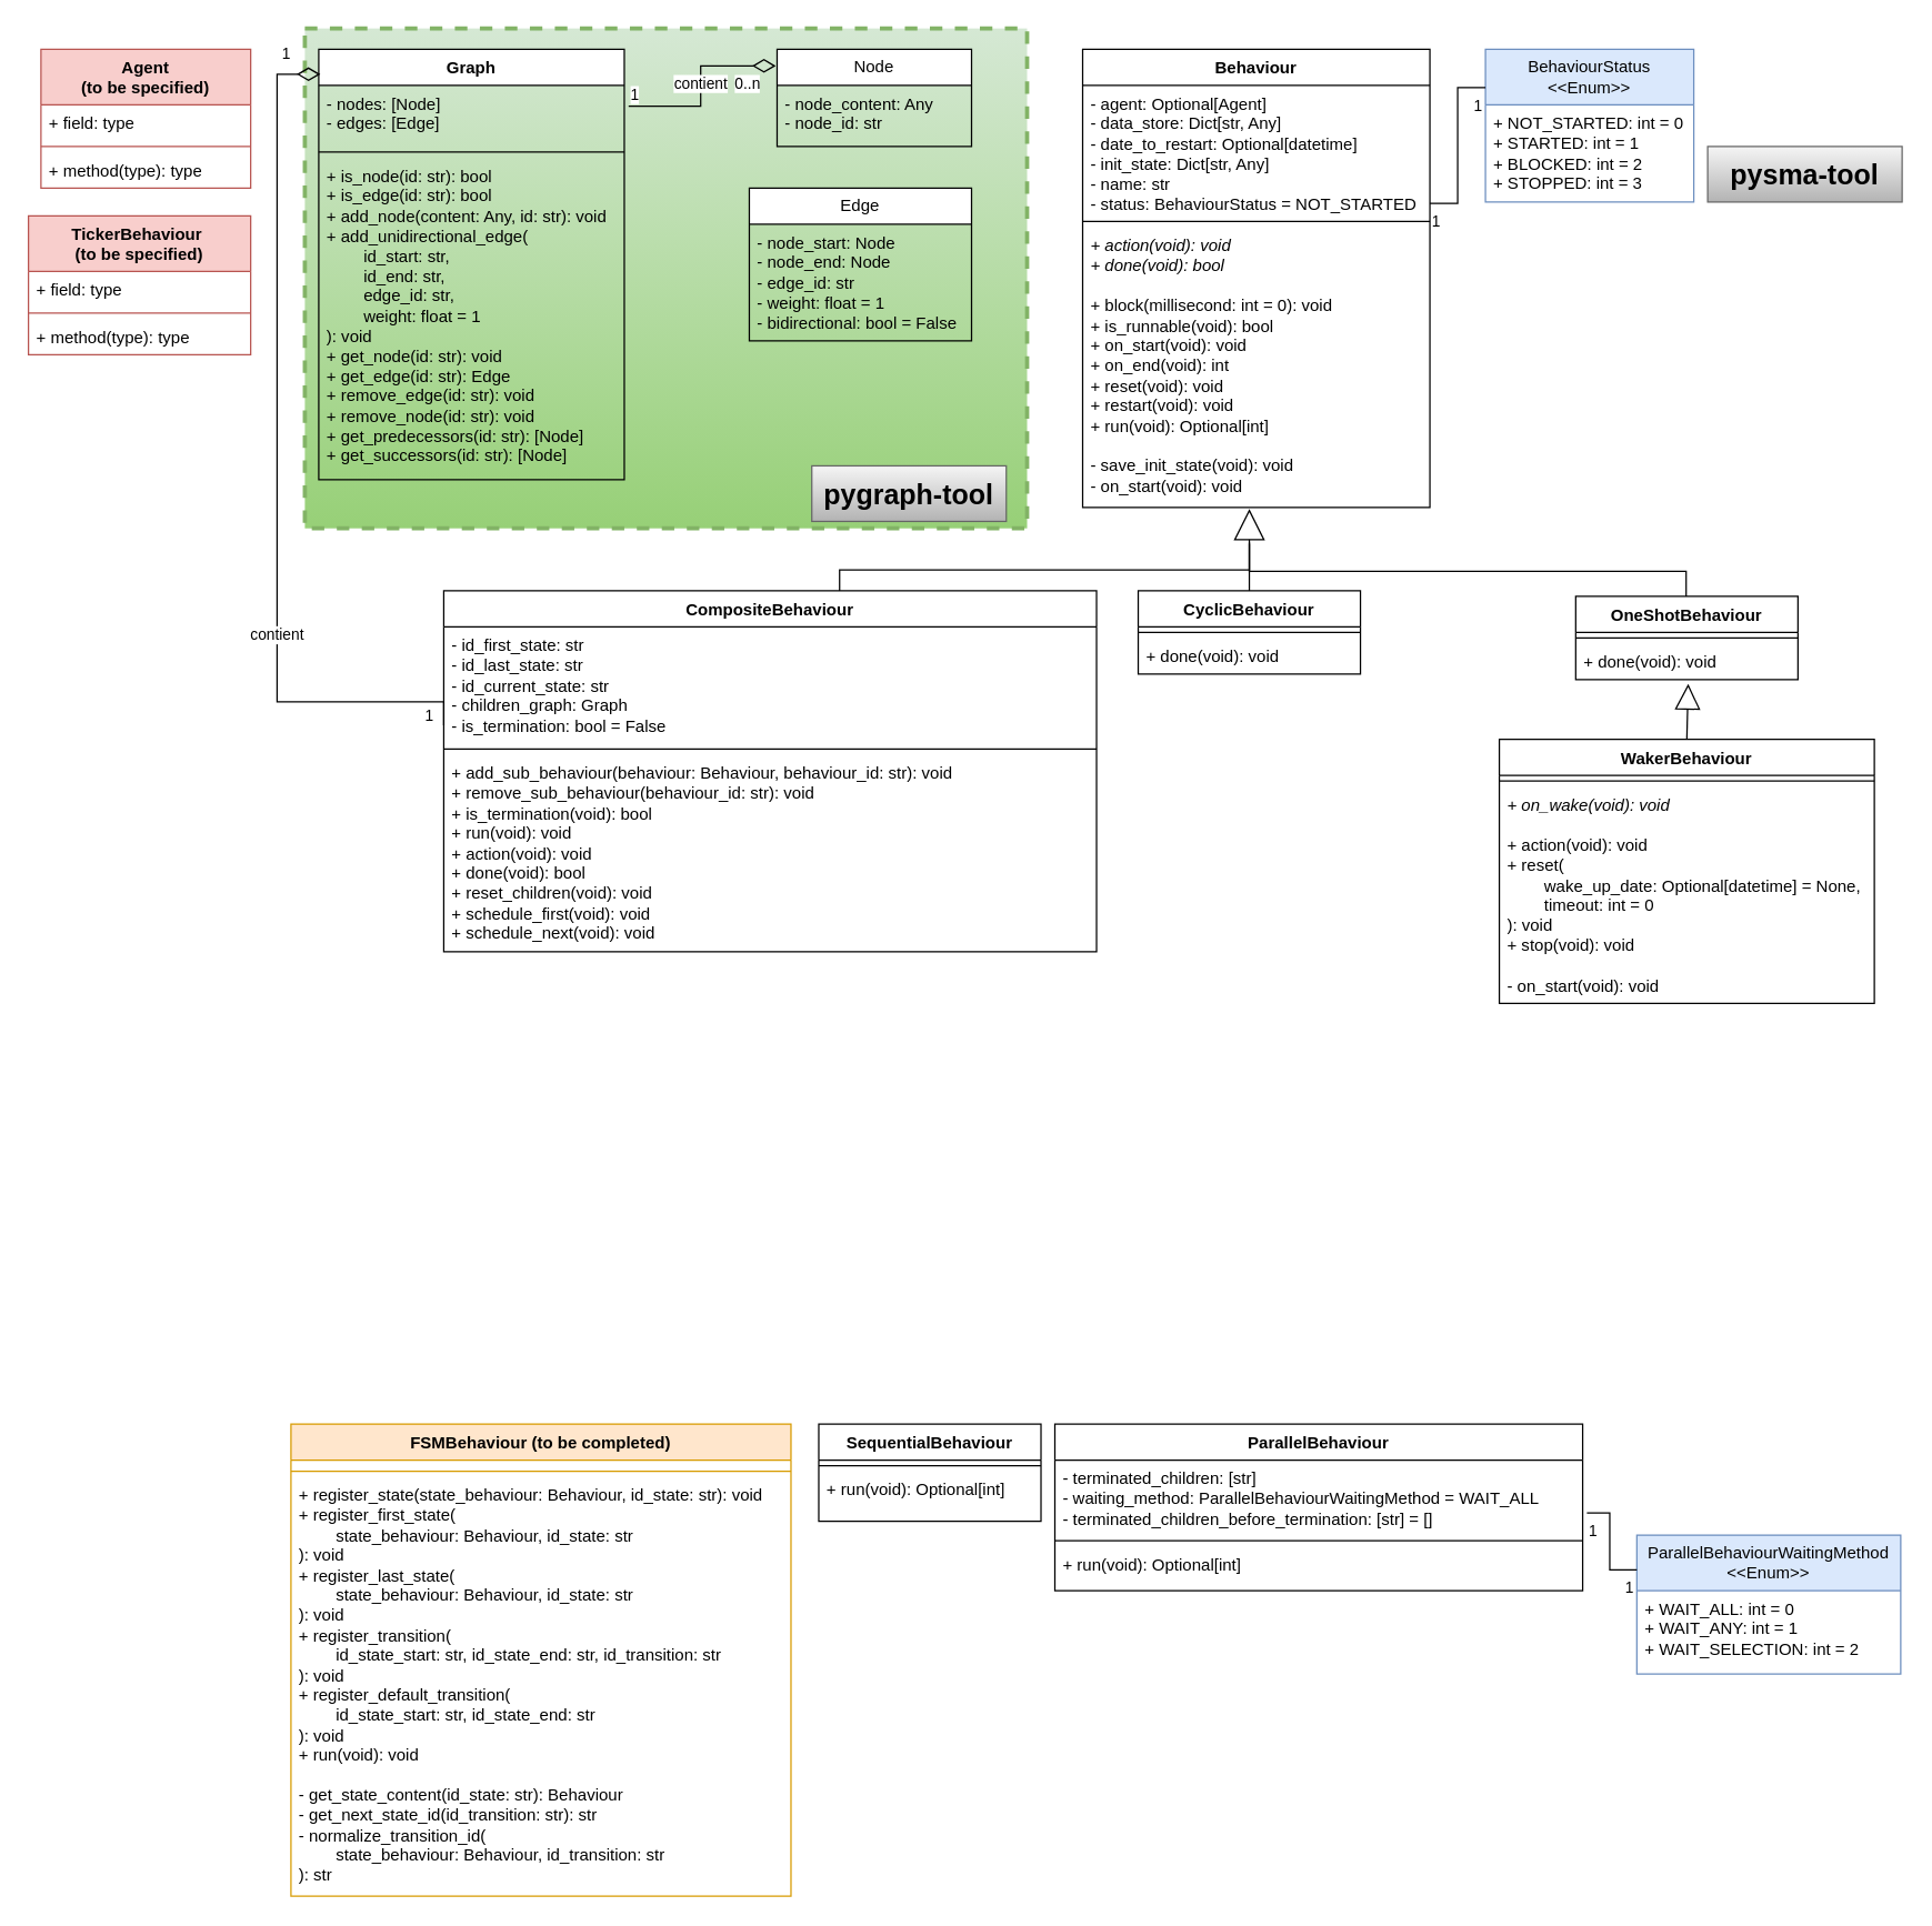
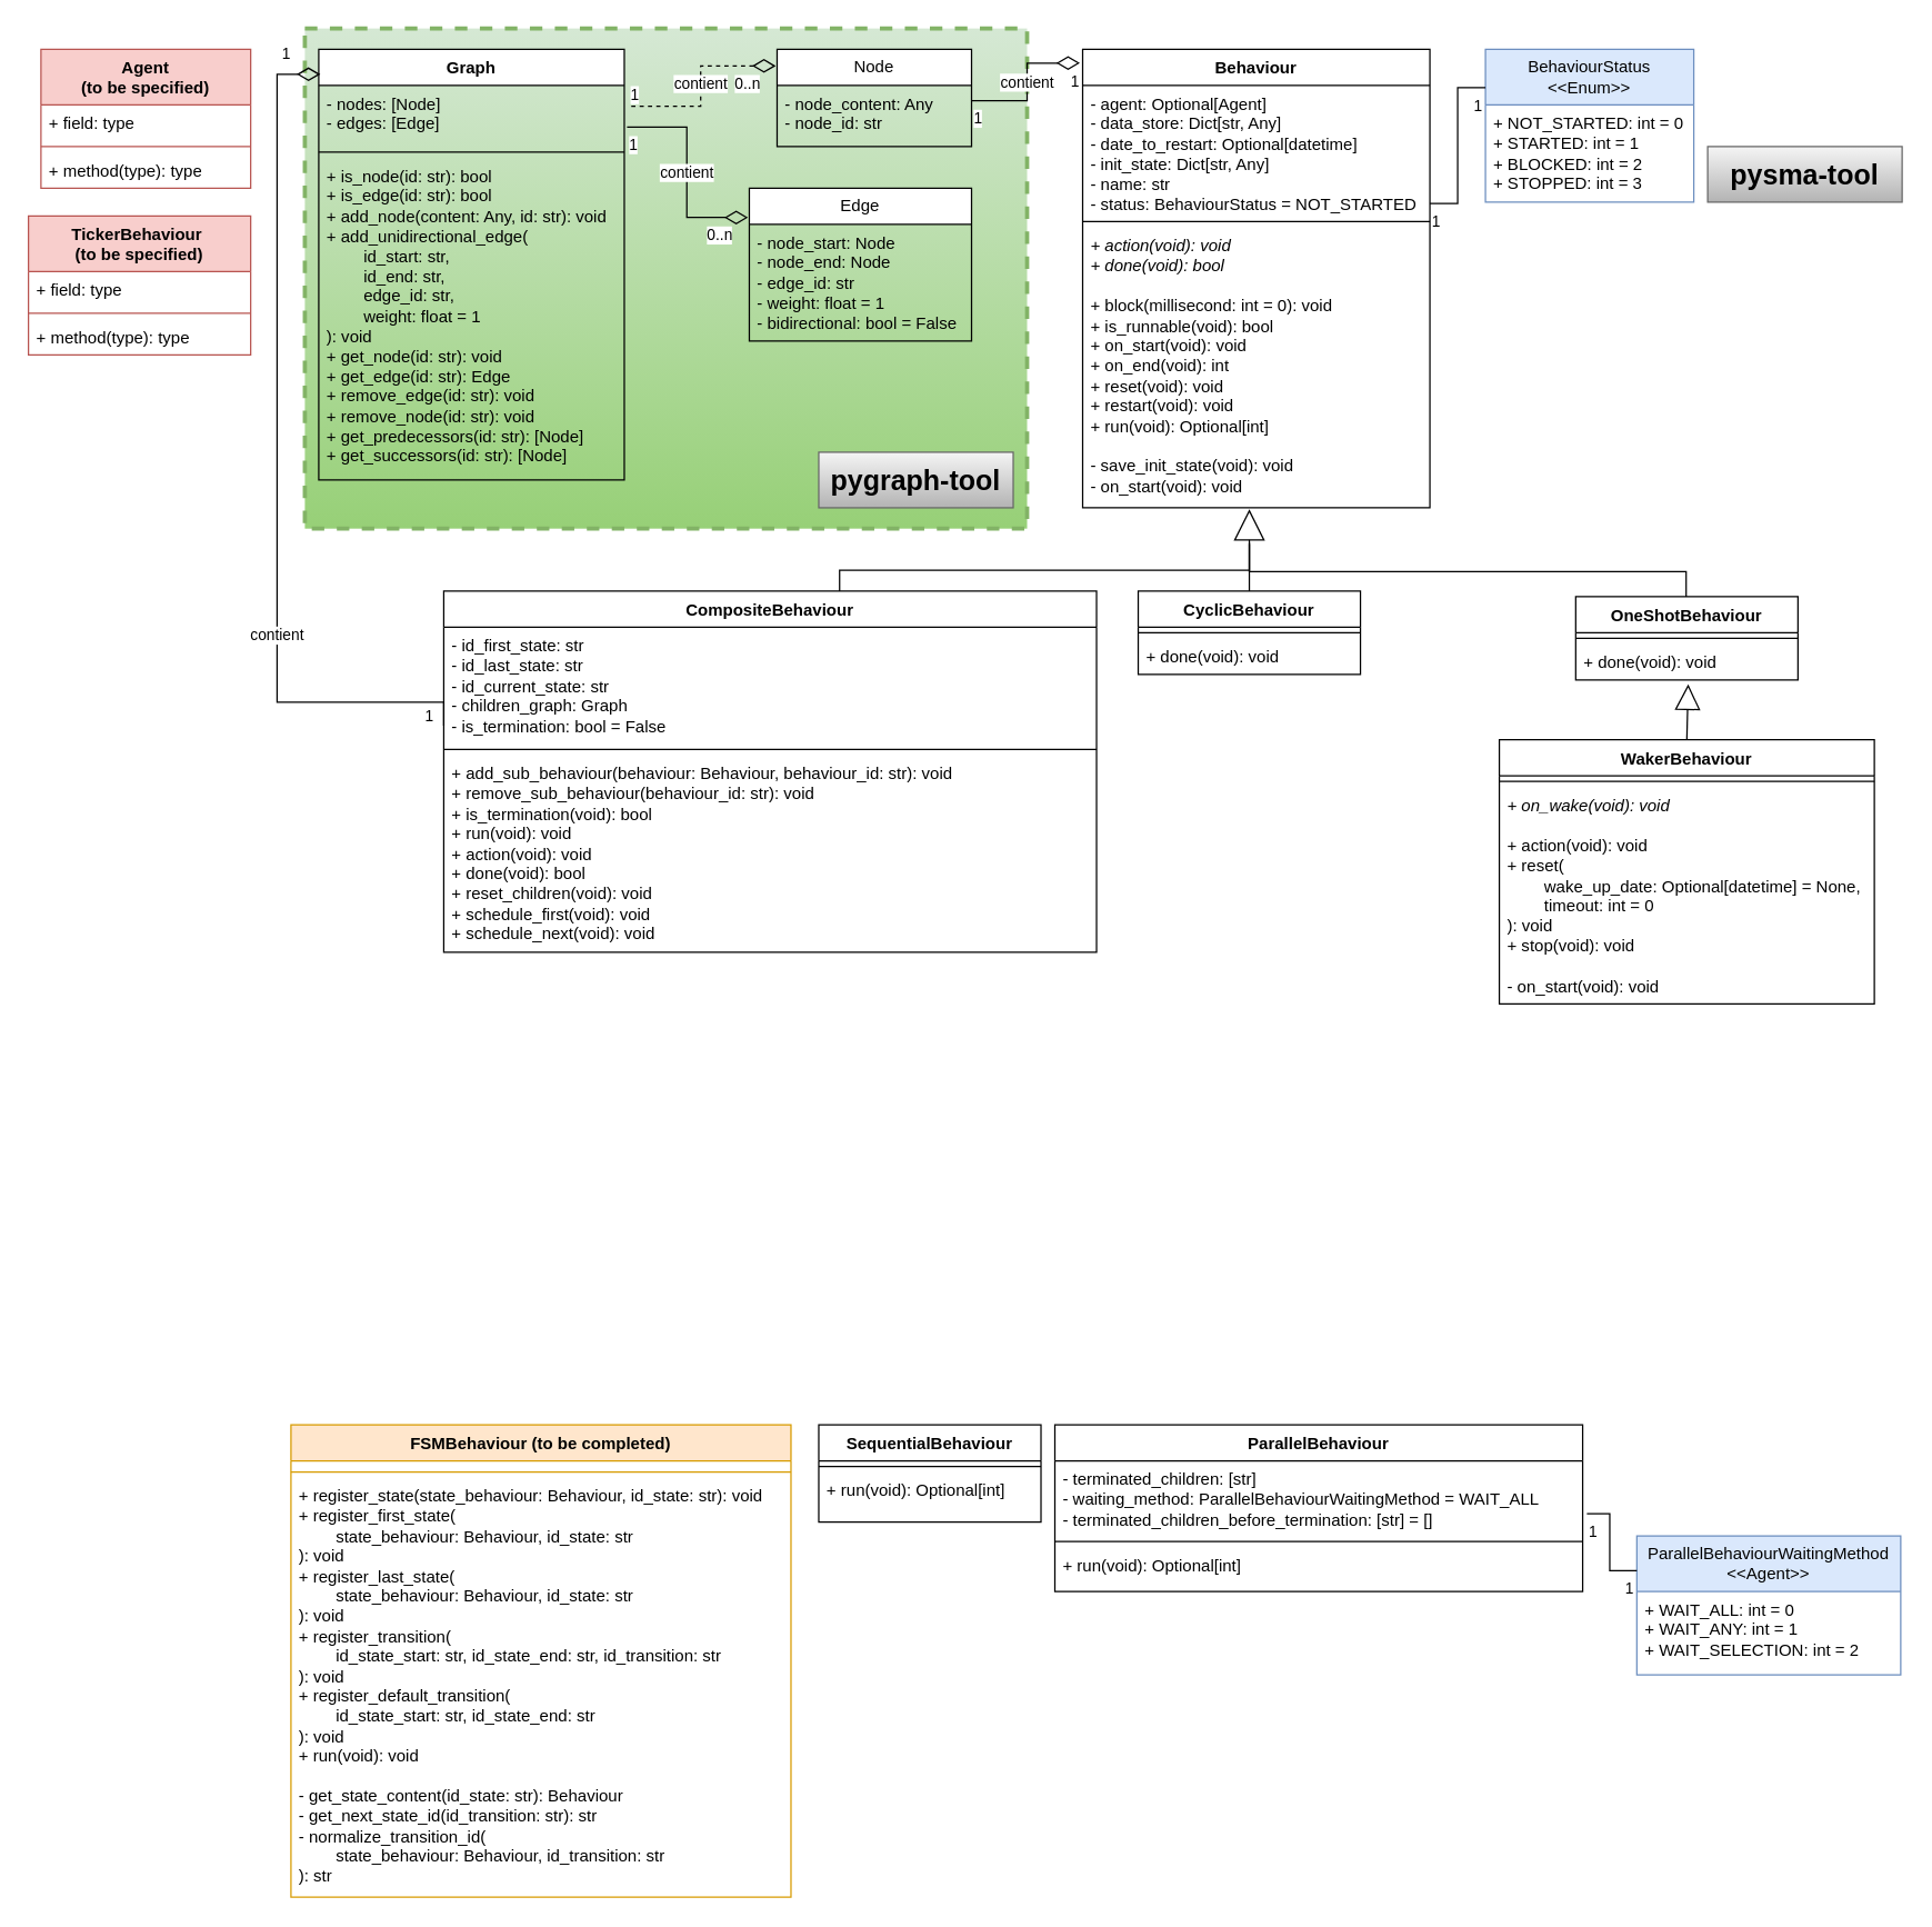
+ <mxCell id="21" value="contient" style="endArrow=diamondThin;html=1;endSize=14;startArrow=none;startSize=14;startFill=0;edgeStyle=orthogonalEdgeStyle;rounded=0;entryX=-0.008;entryY=0.03;entryDx=0;entryDy=0;entryPerimeter=0;endFill=0;exitX=1;exitY=0.25;exitDx=0;exitDy=0;exitPerimeter=0;" edge="1" parent="1" source="8" target="17"><mxGeometry relative="1" as="geometry"><mxPoint x="749" y="69.5" as="sourcePoint" /><mxPoint x="909" y="69.5" as="targetPoint" /></mxGeometry></mxCell>
+ <mxCell id="22" value="1" style="edgeLabel;resizable=0;html=1;align=left;verticalAlign=top;rounded=0;" connectable="0" vertex="1" parent="21"><mxGeometry x="-1" relative="1" as="geometry" /></mxCell>
+ <mxCell id="23" value="1" style="edgeLabel;resizable=0;html=1;align=right;verticalAlign=top;rounded=0;" connectable="0" vertex="1" parent="21"><mxGeometry x="1" relative="1" as="geometry" /></mxCell>
- <mxCell id="14" value="contient" style="endArrow=none;html=1;endSize=12;startArrow=diamondThin;startSize=14;startFill=0;edgeStyle=orthogonalEdgeStyle;rounded=0;entryX=1.014;entryY=0.341;entryDx=0;entryDy=0;entryPerimeter=0;exitX=-0.007;exitY=0.171;exitDx=0;exitDy=0;exitPerimeter=0;endFill=0;" edge="1" parent="1" source="7" target="4"><mxGeometry relative="1" as="geometry"><mxPoint x="648" y="75" as="sourcePoint" /><mxPoint x="489" as="targetPoint" y="15" /></mxGeometry></mxCell>
+ <mxCell id="14" value="contient" style="endArrow=none;html=1;endSize=12;startArrow=diamondThin;startSize=14;startFill=0;edgeStyle=orthogonalEdgeStyle;rounded=0;entryX=1.014;entryY=0.341;entryDx=0;entryDy=0;entryPerimeter=0;exitX=-0.007;exitY=0.171;exitDx=0;exitDy=0;exitPerimeter=0;endFill=0;dashed=1;" edge="1" parent="1" source="7" target="4"><mxGeometry relative="1" as="geometry"><mxPoint x="648" y="75" as="sourcePoint" /><mxPoint x="489" as="targetPoint" y="15" /></mxGeometry></mxCell>
+ <mxCell id="11" value="contient" style="endArrow=none;html=1;endSize=12;startArrow=diamondThin;startSize=14;startFill=0;edgeStyle=orthogonalEdgeStyle;rounded=0;entryX=1.009;entryY=0.682;entryDx=0;entryDy=0;entryPerimeter=0;exitX=-0.006;exitY=0.191;exitDx=0;exitDy=0;exitPerimeter=0;endFill=0;" edge="1" parent="1" source="9" target="4"><mxGeometry relative="1" as="geometry"><mxPoint x="529" y="275" as="sourcePoint" /><mxPoint x="699" y="435" as="targetPoint" /></mxGeometry></mxCell>
+ <mxCell id="12" value="0..n" style="edgeLabel;resizable=0;html=1;align=left;verticalAlign=top;rounded=0;" connectable="0" vertex="1" parent="11"><mxGeometry x="-1" relative="1" as="geometry"><mxPoint x="-31" as="offset" /></mxGeometry></mxCell>
+ <mxCell id="13" value="1" style="edgeLabel;resizable=0;html=1;align=right;verticalAlign=top;rounded=0;" connectable="0" vertex="1" parent="11"><mxGeometry x="1" relative="1" as="geometry"><mxPoint x="8" as="offset" /></mxGeometry></mxCell>
- <mxCell id="65" value="&lt;b&gt;&lt;font style=&quot;font-size: 20px;&quot;&gt;pygraph-tool&lt;/font&gt;&lt;/b&gt;" style="text;html=1;align=center;verticalAlign=middle;whiteSpace=wrap;rounded=0;fillColor=#f5f5f5;gradientColor=#b3b3b3;strokeColor=#666666;" vertex="1" parent="1"><mxGeometry x="584" y="335" width="140" height="40" as="geometry" /></mxCell>
+ <mxCell id="65" value="&lt;b&gt;&lt;font style=&quot;font-size: 20px;&quot;&gt;pygraph-tool&lt;/font&gt;&lt;/b&gt;" style="text;html=1;align=center;verticalAlign=middle;whiteSpace=wrap;rounded=0;fillColor=#f5f5f5;gradientColor=#b3b3b3;strokeColor=#666666;" vertex="1" parent="1"><mxGeometry x="589" y="325" width="140" height="40" as="geometry" /></mxCell>
- <mxCell id="59" value="&lt;div&gt;ParallelBehaviourWaitingMethod&lt;/div&gt;&lt;div&gt;&amp;lt;&amp;lt;Enum&amp;gt;&amp;gt;&lt;/div&gt;" style="swimlane;fontStyle=0;childLayout=stackLayout;horizontal=1;startSize=40;horizontalStack=0;resizeParent=1;resizeParentMax=0;resizeLast=0;collapsible=1;marginBottom=0;whiteSpace=wrap;html=1;fillColor=#dae8fc;strokeColor=#6c8ebf;" vertex="1" parent="1"><mxGeometry x="1178" y="1105" width="190" height="100" as="geometry" /></mxCell>
+ <mxCell id="59" value="&lt;div&gt;ParallelBehaviourWaitingMethod&lt;/div&gt;&lt;div&gt;&amp;lt;&amp;lt;Agent&amp;gt;&amp;gt;&lt;/div&gt;" style="swimlane;fontStyle=0;childLayout=stackLayout;horizontal=1;startSize=40;horizontalStack=0;resizeParent=1;resizeParentMax=0;resizeLast=0;collapsible=1;marginBottom=0;whiteSpace=wrap;html=1;fillColor=#dae8fc;strokeColor=#6c8ebf;" vertex="1" parent="1"><mxGeometry x="1178" y="1105" width="190" height="100" as="geometry" /></mxCell>
